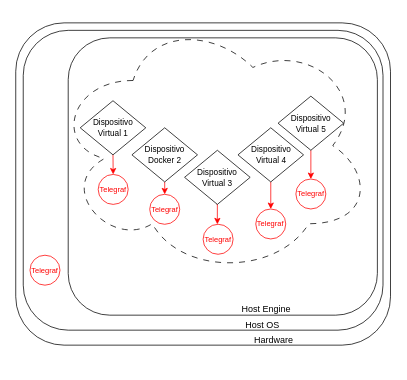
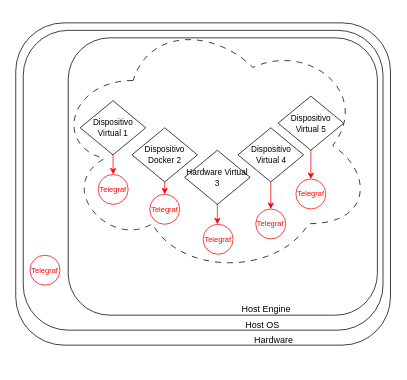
- <mxCell id="16" value="&lt;font style=&quot;font-size: 11px;&quot;&gt;Dispositivo Virtual 3&lt;/font&gt;" style="rhombus;whiteSpace=wrap;html=1;shadow=0;" parent="1" vertex="1"><mxGeometry x="245.25" y="200" width="87.5" height="72.22" as="geometry" /></mxCell>
+ <mxCell id="16" value="&lt;font style=&quot;font-size: 11px;&quot;&gt;Hardware Virtual 3&lt;/font&gt;" style="rhombus;whiteSpace=wrap;html=1;shadow=0;" parent="1" vertex="1"><mxGeometry x="245.25" y="200" width="87.5" height="72.22" as="geometry" /></mxCell>
